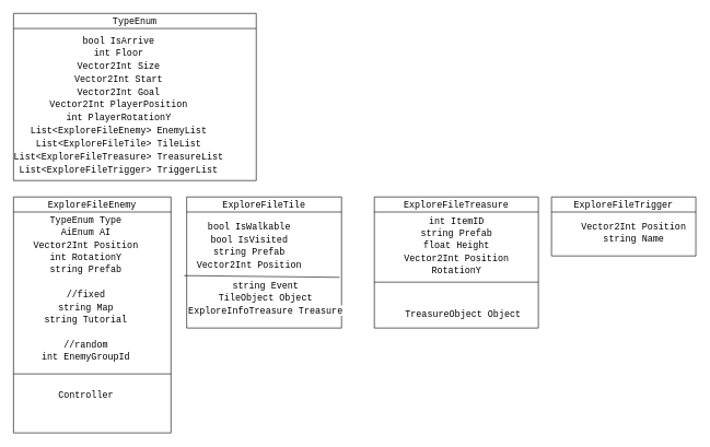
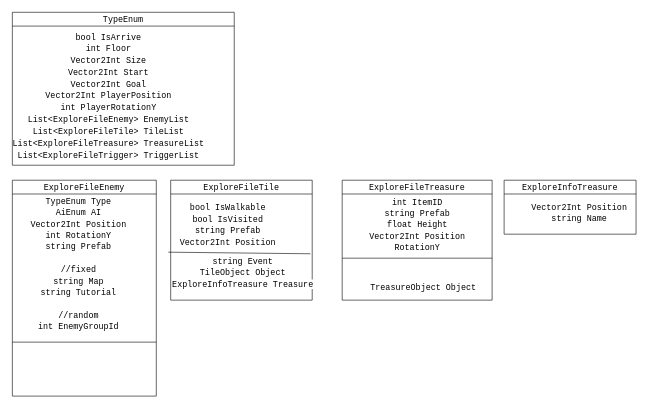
- <mxCell id="16" value="&lt;div style=&quot;font-family: Consolas, &amp;quot;Courier New&amp;quot;, monospace; font-weight: normal; font-size: 14px; line-height: 19px; white-space: pre;&quot;&gt;&lt;span style=&quot;background-color: rgb(255, 255, 255);&quot;&gt;ExploreFileTrigger&lt;/span&gt;&lt;/div&gt;" style="swimlane;whiteSpace=wrap;html=1;" vertex="1" parent="1"><mxGeometry x="840" y="300" width="220" height="90" as="geometry" /></mxCell>
+ <mxCell id="16" value="&lt;div style=&quot;font-family: Consolas, &amp;quot;Courier New&amp;quot;, monospace; font-weight: normal; font-size: 14px; line-height: 19px; white-space: pre;&quot;&gt;&lt;span style=&quot;background-color: rgb(255, 255, 255);&quot;&gt;ExploreInfoTreasure&lt;/span&gt;&lt;/div&gt;" style="swimlane;whiteSpace=wrap;html=1;" vertex="1" parent="1"><mxGeometry x="840" y="300" width="220" height="90" as="geometry" /></mxCell>
- <mxCell id="7" value="&lt;div style=&quot;font-family: Consolas, &amp;quot;Courier New&amp;quot;, monospace; font-size: 14px; line-height: 19px; white-space-collapse: preserve;&quot;&gt;&lt;span style=&quot;background-color: rgb(255, 255, 255);&quot;&gt;Controller&lt;/span&gt;&lt;/div&gt;" style="text;html=1;align=center;verticalAlign=middle;resizable=0;points=[];autosize=1;strokeColor=none;fillColor=none;" vertex="1" parent="4"><mxGeometry x="60" y="288" width="100" height="30" as="geometry" /></mxCell>
